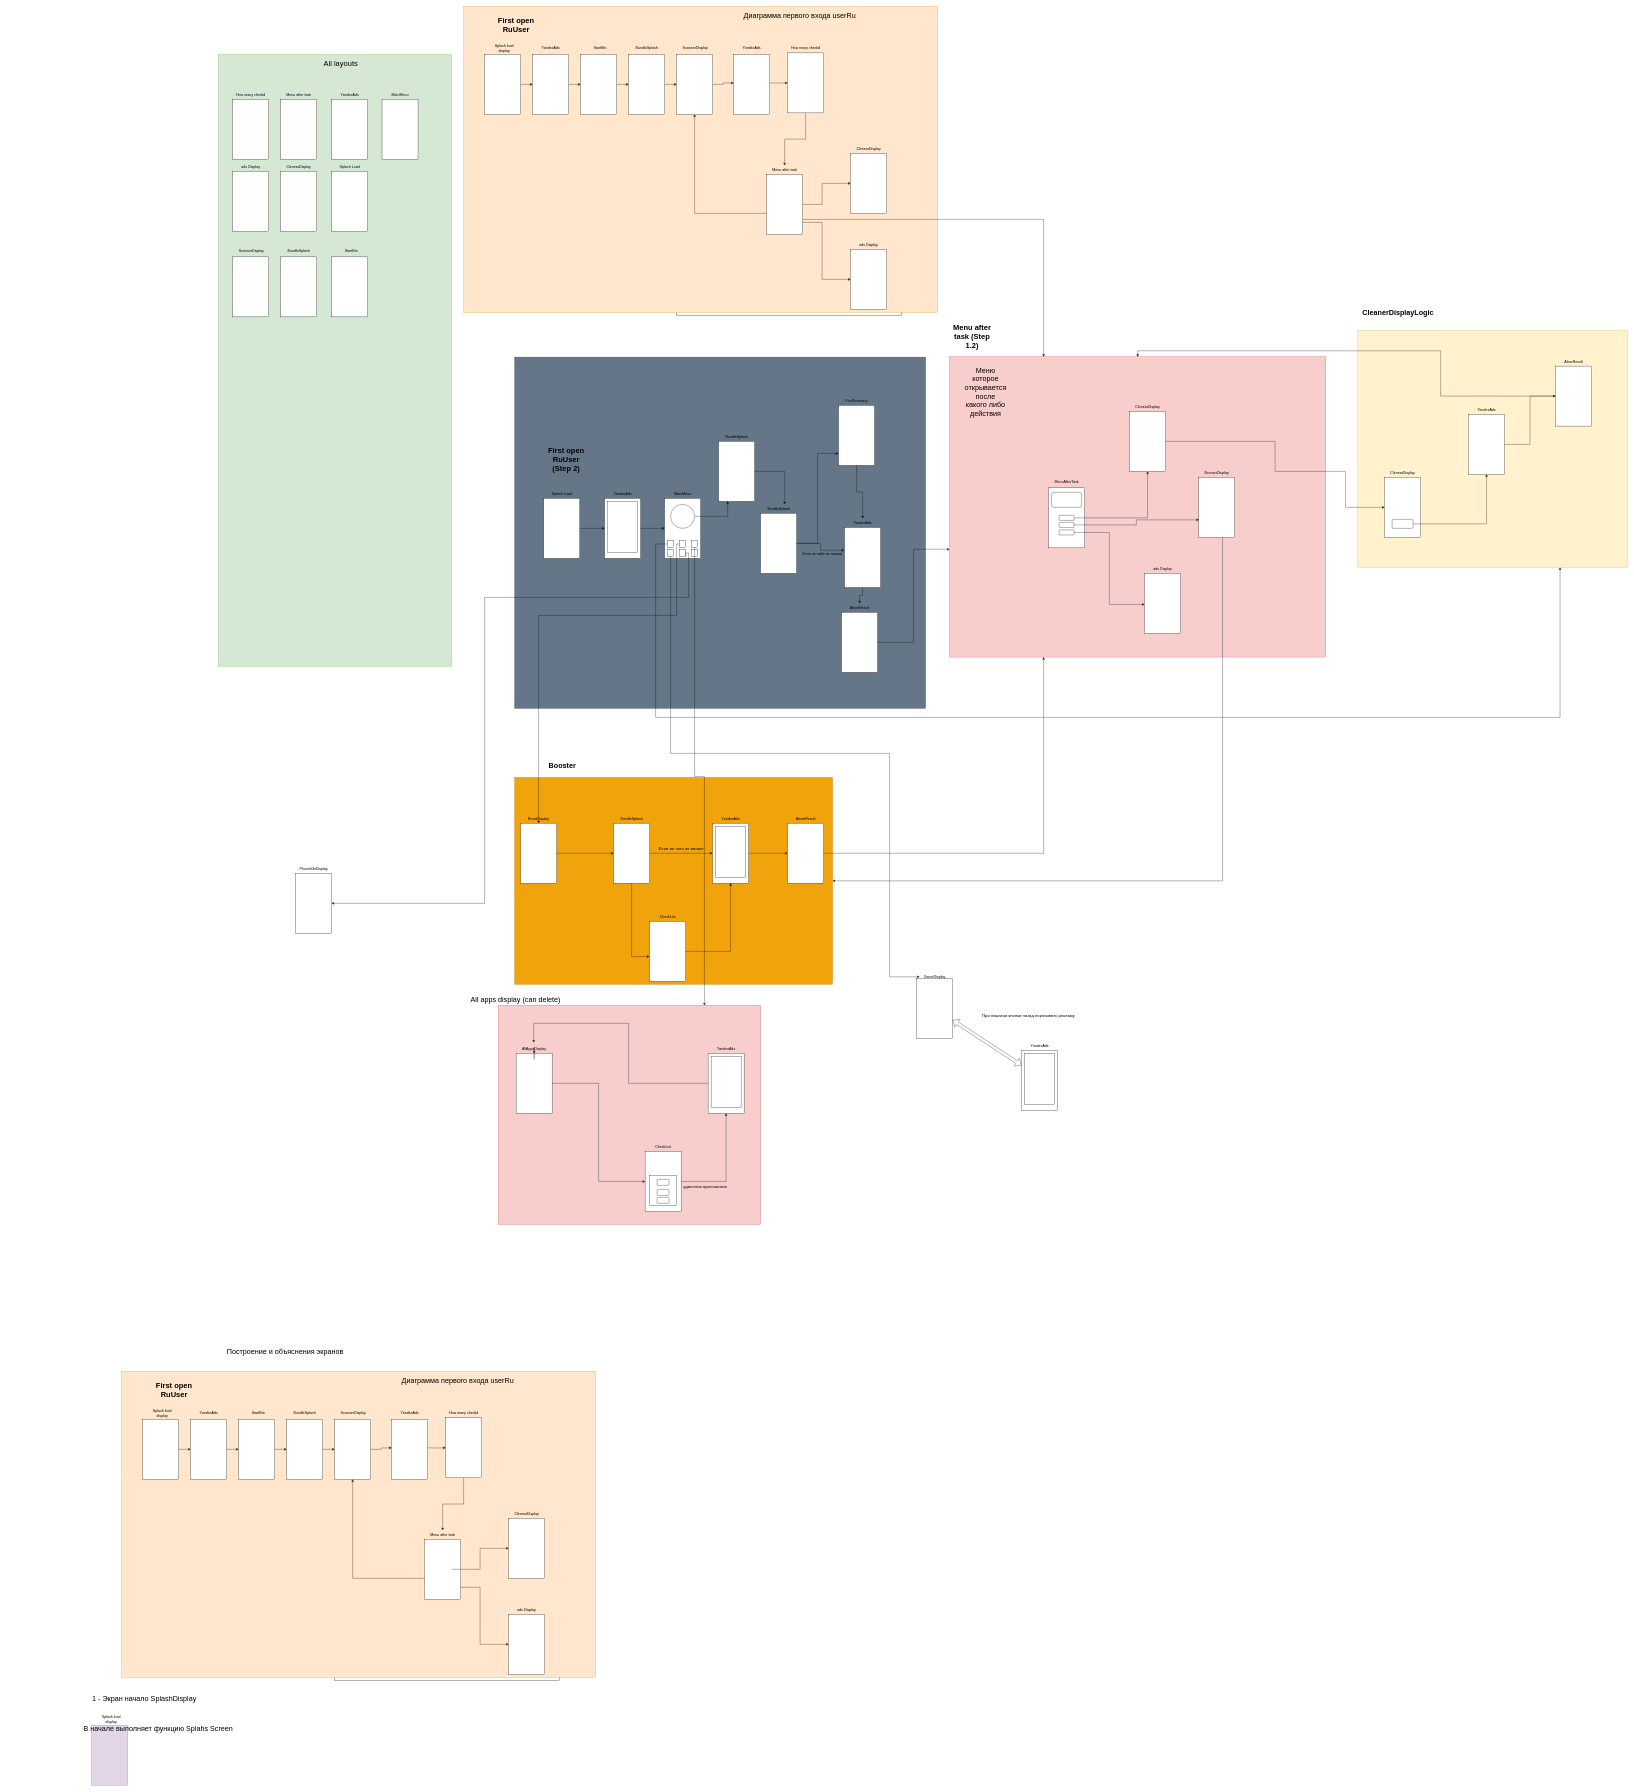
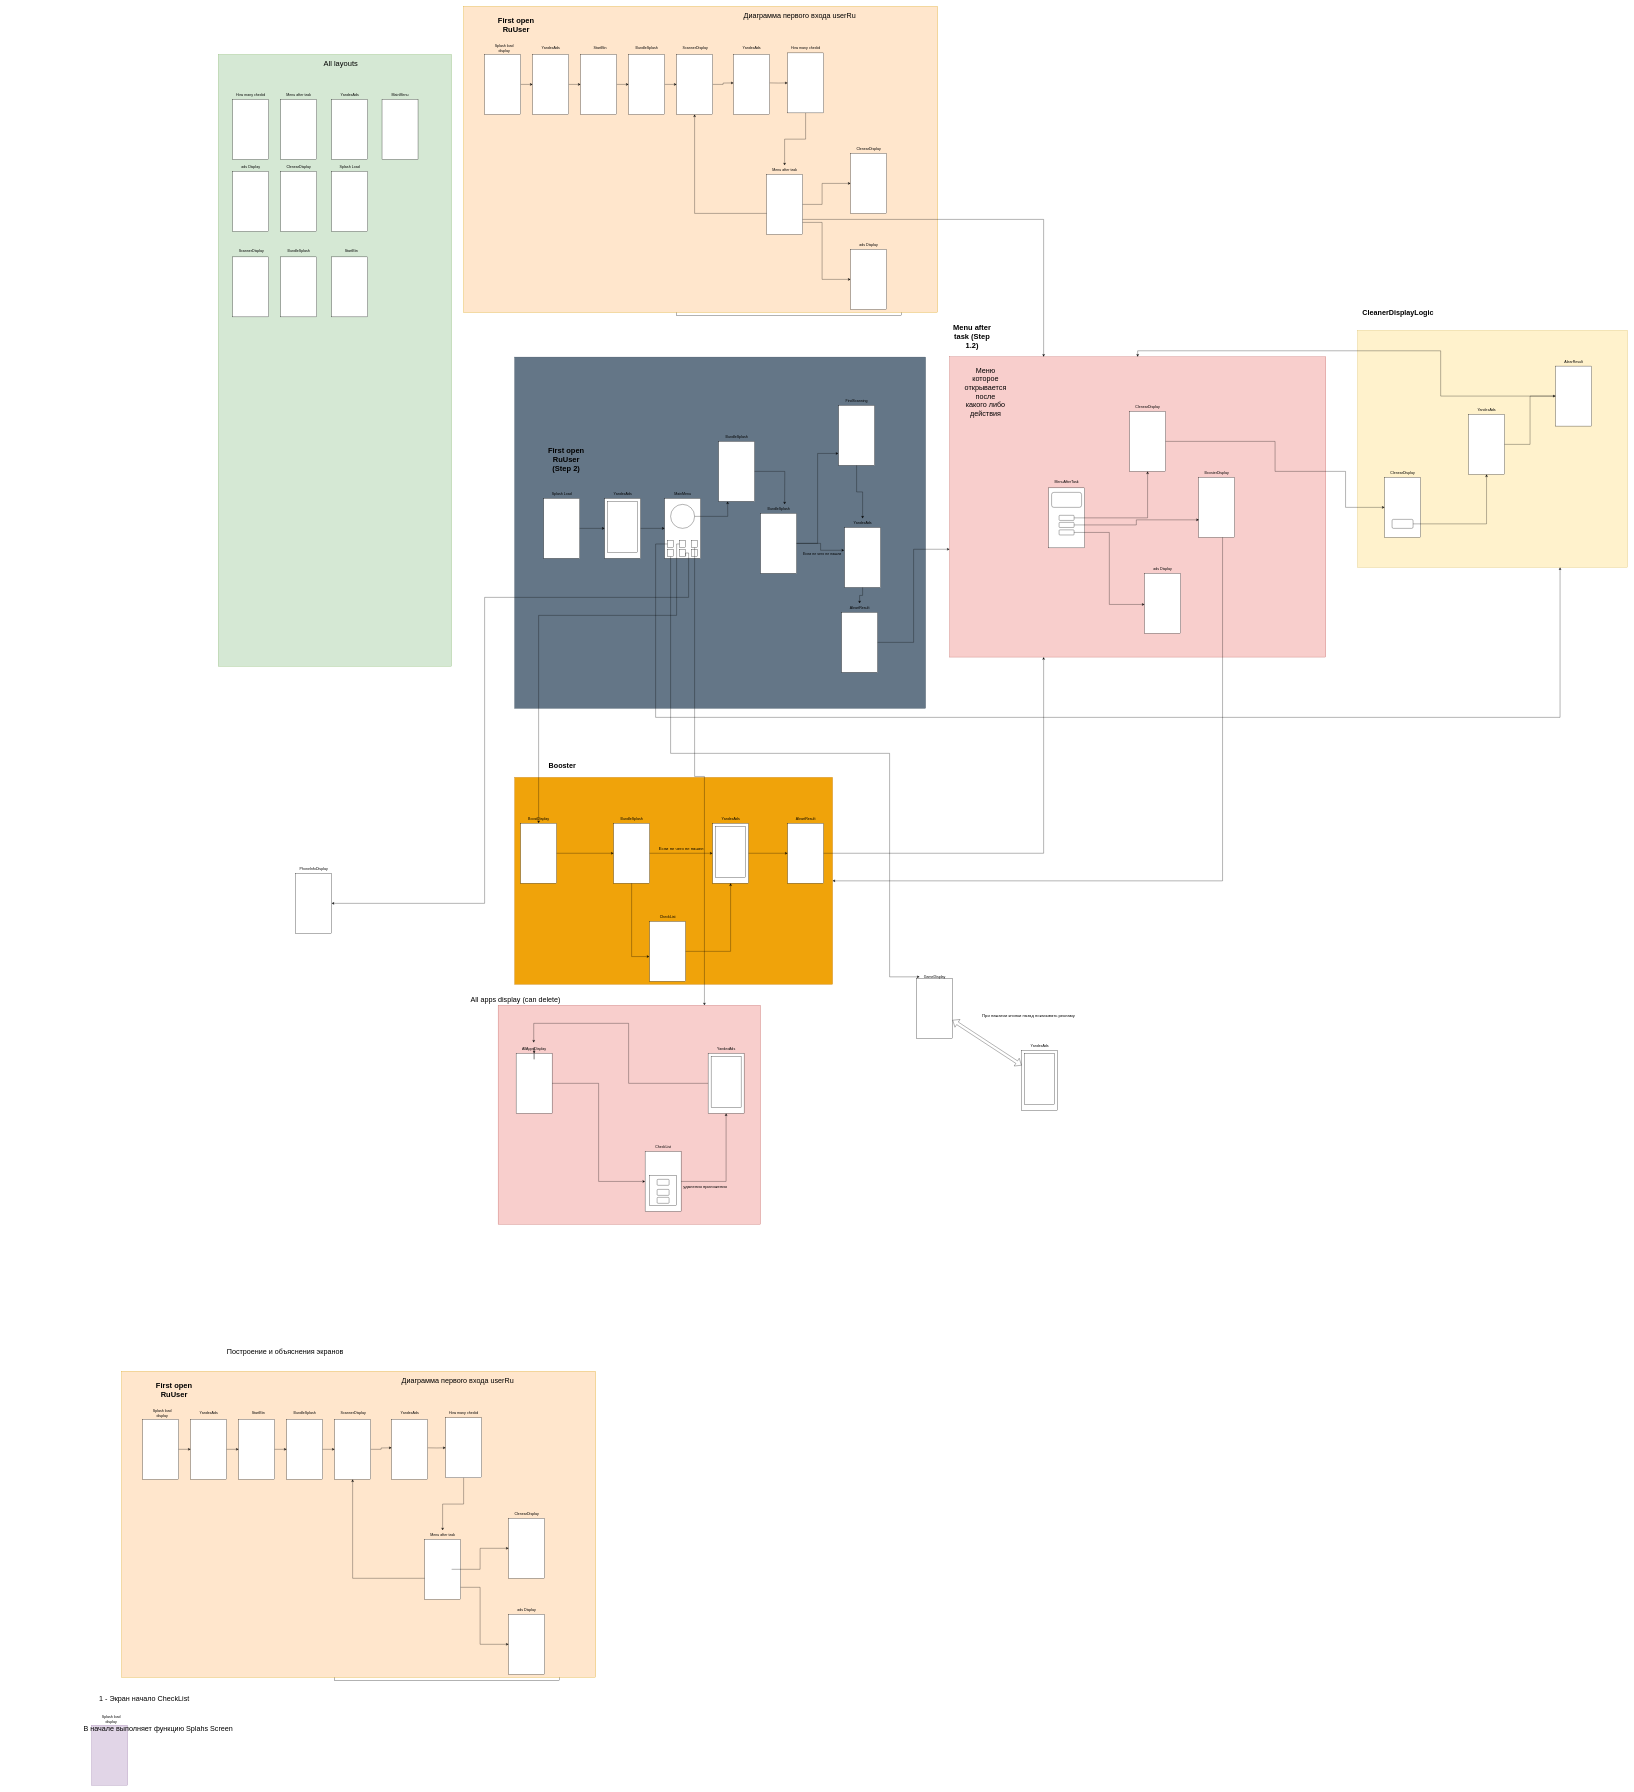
- <mxCell id="115" value="Если не либо не нашли" style="text;html=1;align=center;verticalAlign=middle;resizable=0;points=[];autosize=1;strokeColor=none;fillColor=none;" vertex="1" parent="1"><mxGeometry x="2665" y="1830" width="150" height="30" as="geometry" /></mxCell>
+ <mxCell id="115" value="Если не чего не нашли" style="text;html=1;align=center;verticalAlign=middle;resizable=0;points=[];autosize=1;strokeColor=none;fillColor=none;" vertex="1" parent="1"><mxGeometry x="2665" y="1830" width="150" height="30" as="geometry" /></mxCell>
- <mxCell id="287" value="&lt;div&gt;1 - Экран начало SplashDisplay&lt;/div&gt;&lt;div&gt;&lt;br&gt;&lt;/div&gt;" style="text;html=1;align=center;verticalAlign=middle;resizable=0;points=[];autosize=1;strokeColor=none;fillColor=none;fontSize=24;" vertex="1" parent="1"><mxGeometry x="295" y="5640" width="370" height="70" as="geometry" /></mxCell>
+ <mxCell id="287" value="&lt;div&gt;1 - Экран начало CheckList&lt;/div&gt;&lt;div&gt;&lt;br&gt;&lt;/div&gt;" style="text;html=1;align=center;verticalAlign=middle;resizable=0;points=[];autosize=1;strokeColor=none;fillColor=none;fontSize=24;" vertex="1" parent="1"><mxGeometry x="295" y="5640" width="370" height="70" as="geometry" /></mxCell>
